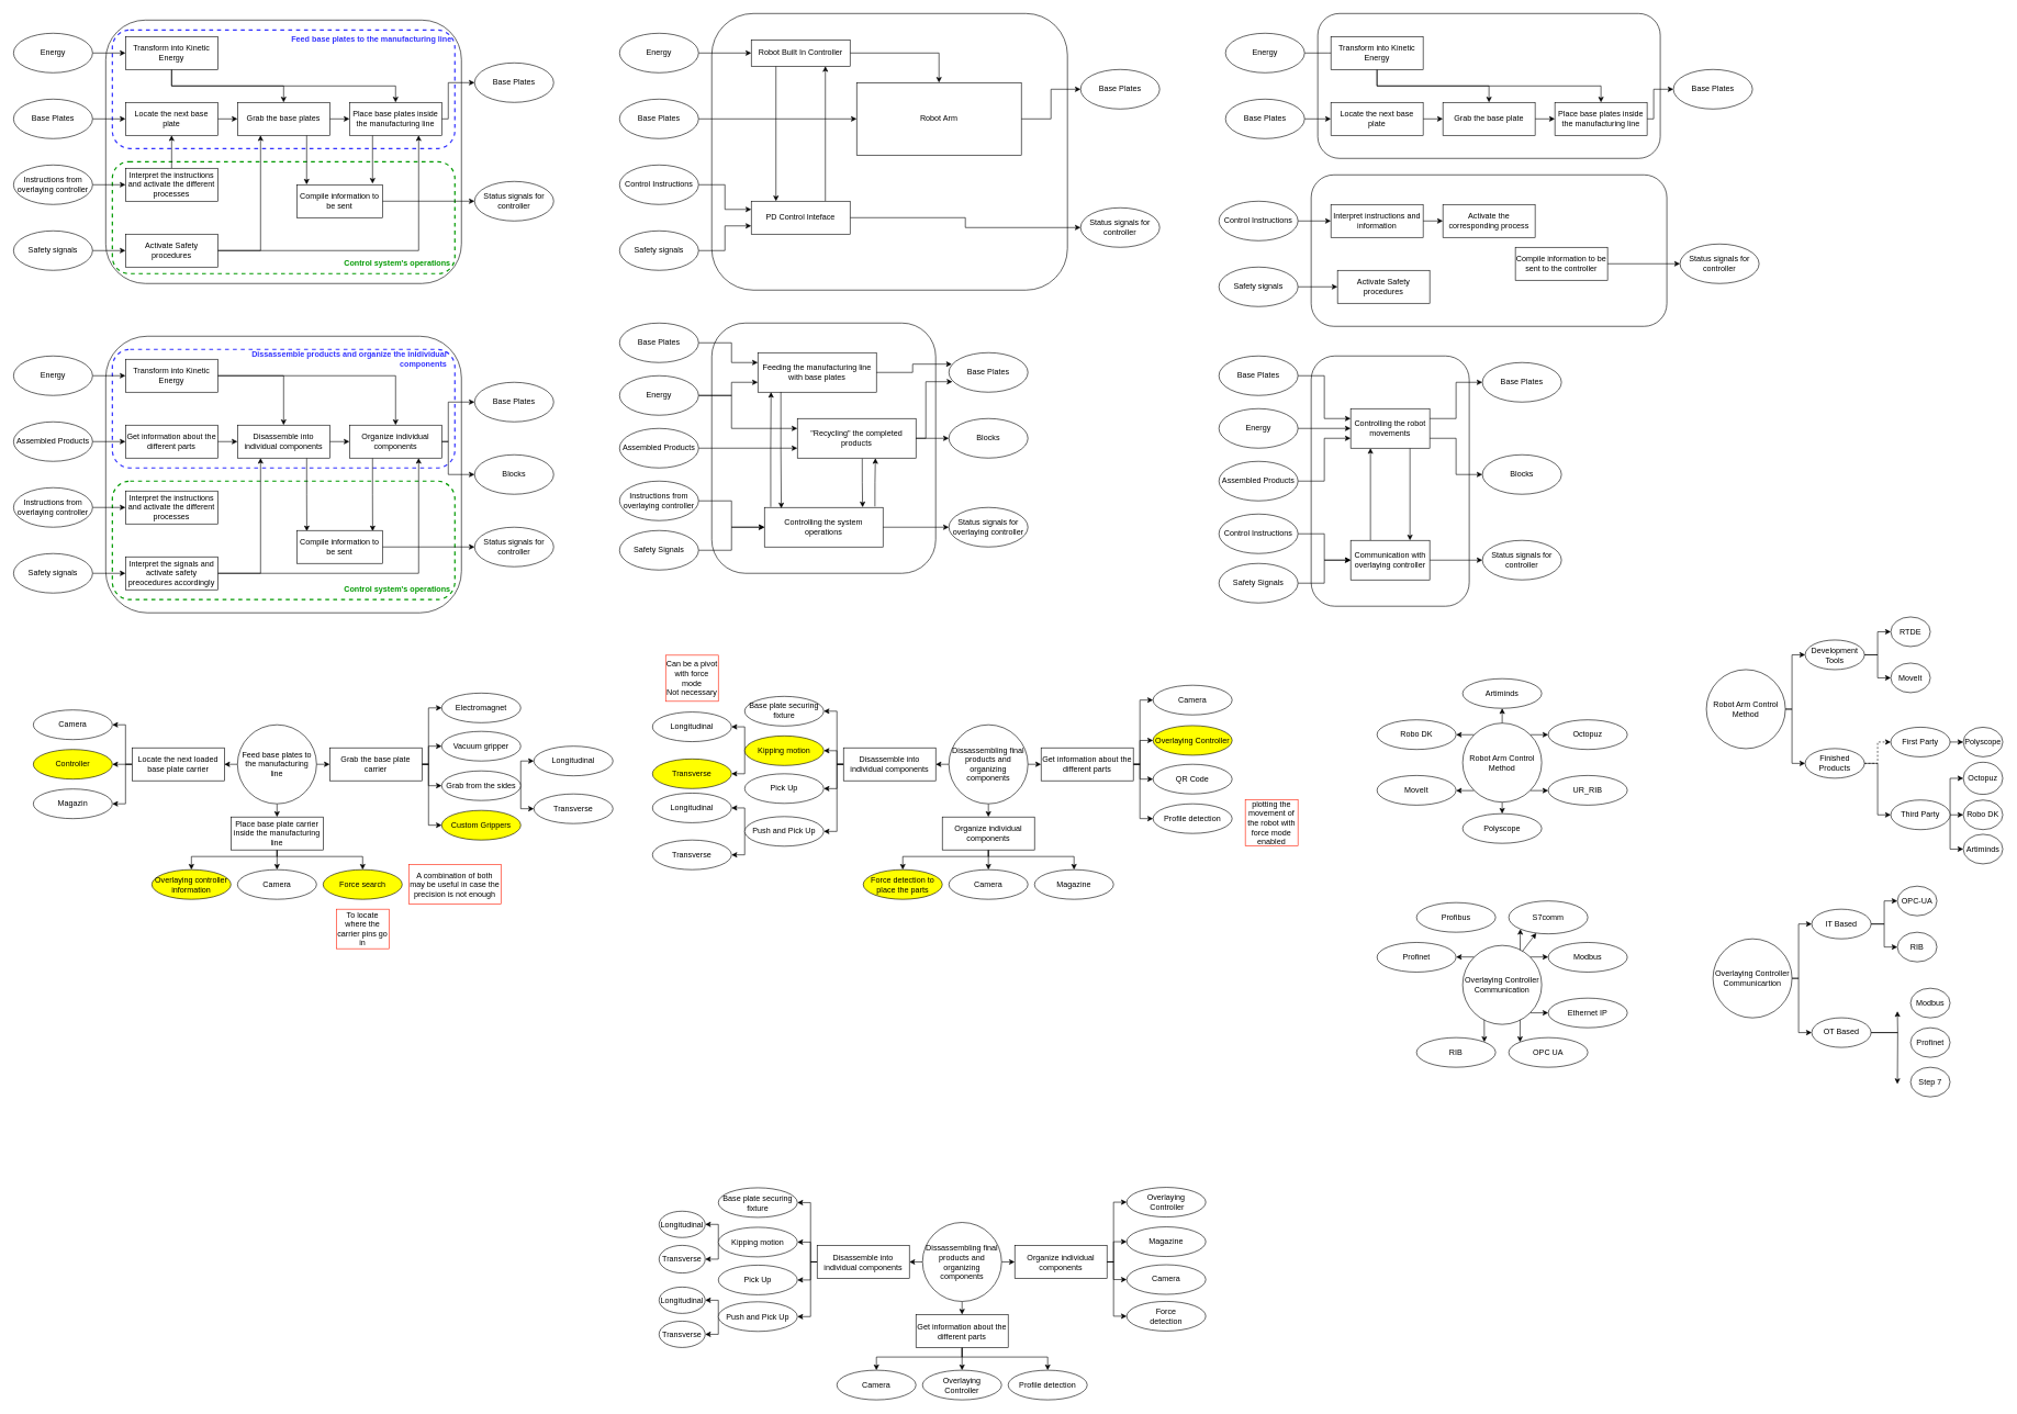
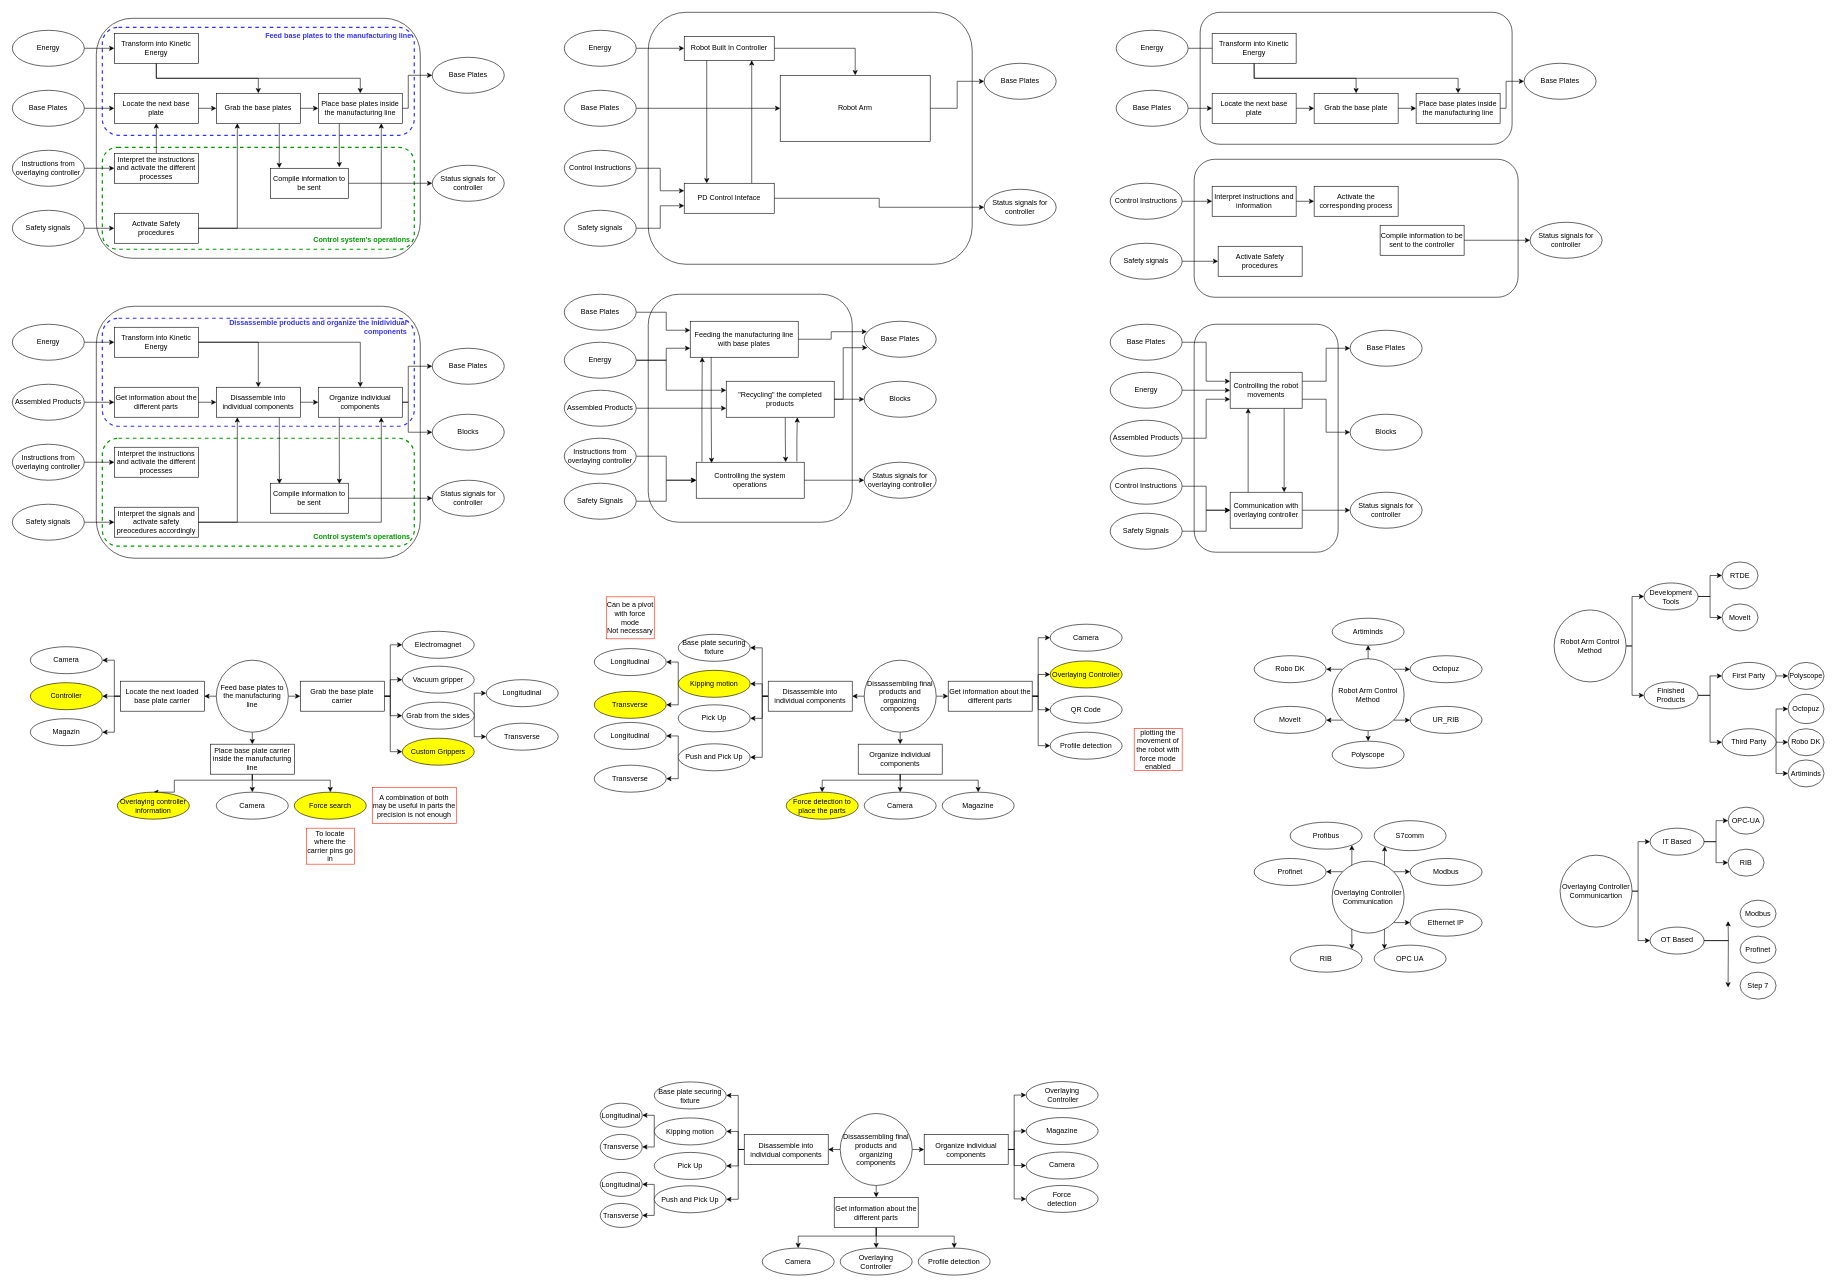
- <mxCell id="308" style="edgeStyle=orthogonalEdgeStyle;rounded=0;orthogonalLoop=1;jettySize=auto;html=1;exitX=1;exitY=0.5;exitDx=0;exitDy=0;entryX=0;entryY=0.5;entryDx=0;entryDy=0;dashed=1;" parent="1" source="310" target="312" edge="1"><mxGeometry relative="1" as="geometry" /></mxCell>
+ <mxCell id="308" style="edgeStyle=orthogonalEdgeStyle;rounded=0;orthogonalLoop=1;jettySize=auto;html=1;exitX=1;exitY=0.5;exitDx=0;exitDy=0;entryX=0;entryY=0.5;entryDx=0;entryDy=0;" parent="1" source="310" target="312" edge="1"><mxGeometry relative="1" as="geometry" /></mxCell>
- <mxCell id="190" value="Overlaying controller information" style="ellipse;whiteSpace=wrap;html=1;fillColor=#FFFF00;" parent="1" vertex="1"><mxGeometry x="230" y="1320" width="120" height="45" as="geometry" /></mxCell>
+ <mxCell id="190" value="Overlaying controller information" style="ellipse;whiteSpace=wrap;html=1;fillColor=#FFFF00;" parent="1" vertex="1"><mxGeometry x="195" y="1320" width="120" height="45" as="geometry" /></mxCell>
- <mxCell id="251" value="A combination of both may be useful in case the precision is not enough" style="text;html=1;strokeColor=#FF1E05;fillColor=none;align=center;verticalAlign=middle;whiteSpace=wrap;rounded=0;" parent="1" vertex="1"><mxGeometry x="620" y="1312.5" width="140" height="60" as="geometry" /></mxCell>
+ <mxCell id="251" value="A combination of both may be useful in parts the precision is not enough" style="text;html=1;strokeColor=#FF1E05;fillColor=none;align=center;verticalAlign=middle;whiteSpace=wrap;rounded=0;" parent="1" vertex="1"><mxGeometry x="620" y="1312.5" width="140" height="60" as="geometry" /></mxCell>
- <mxCell id="4" value="" style="endArrow=classic;html=1;rounded=0;exitX=0.271;exitY=0.708;exitDx=0;exitDy=0;exitPerimeter=0;" edge="1" parent="1" source="255" target="333"><mxGeometry width="50" height="50" relative="1" as="geometry"><mxPoint x="2270" y="1430" as="sourcePoint" /><mxPoint x="2420" y="1480" as="targetPoint" /></mxGeometry></mxCell>
+ <mxCell id="4" value="" style="endArrow=classic;html=1;rounded=0;entryX=1;entryY=1;entryDx=0;entryDy=0;exitX=0.271;exitY=0.708;exitDx=0;exitDy=0;exitPerimeter=0;" edge="1" parent="1" source="255" target="331"><mxGeometry width="50" height="50" relative="1" as="geometry"><mxPoint x="2270" y="1430" as="sourcePoint" /><mxPoint x="2420" y="1480" as="targetPoint" /></mxGeometry></mxCell>
